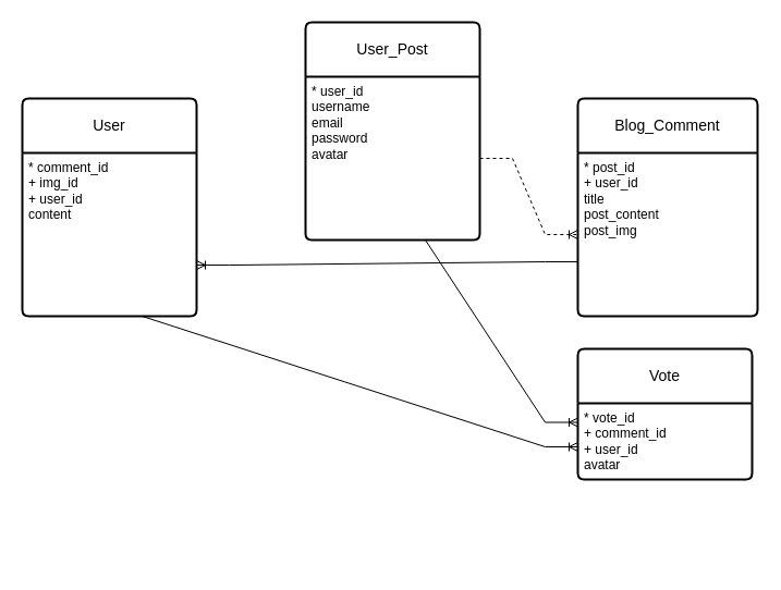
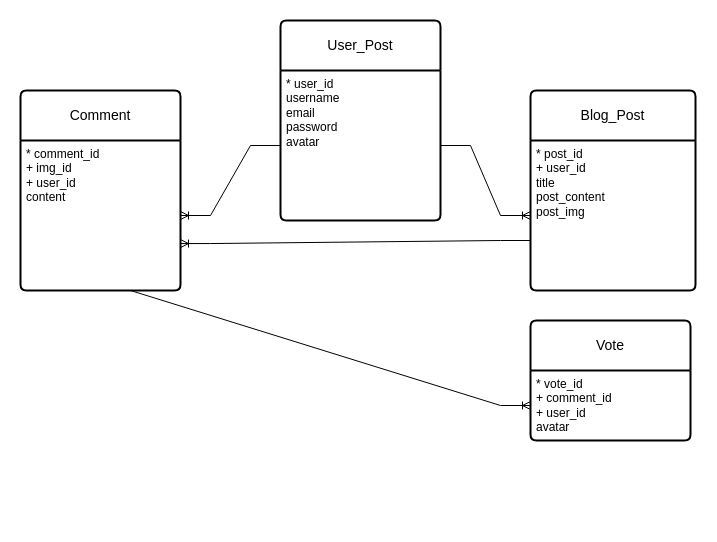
- <mxCell id="6" value="User" style="swimlane;childLayout=stackLayout;horizontal=1;startSize=50;horizontalStack=0;rounded=1;fontSize=14;fontStyle=0;strokeWidth=2;resizeParent=0;resizeLast=1;shadow=0;dashed=0;align=center;arcSize=4;whiteSpace=wrap;html=1;" vertex="1" parent="1"><mxGeometry x="20" y="90" width="160" height="200" as="geometry" /></mxCell>
+ <mxCell id="6" value="Comment" style="swimlane;childLayout=stackLayout;horizontal=1;startSize=50;horizontalStack=0;rounded=1;fontSize=14;fontStyle=0;strokeWidth=2;resizeParent=0;resizeLast=1;shadow=0;dashed=0;align=center;arcSize=4;whiteSpace=wrap;html=1;" vertex="1" parent="1"><mxGeometry x="20" y="90" width="160" height="200" as="geometry" /></mxCell>
- <mxCell id="4" value="Blog_Comment" style="swimlane;childLayout=stackLayout;horizontal=1;startSize=50;horizontalStack=0;rounded=1;fontSize=14;fontStyle=0;strokeWidth=2;resizeParent=0;resizeLast=1;shadow=0;dashed=0;align=center;arcSize=4;whiteSpace=wrap;html=1;" vertex="1" parent="1"><mxGeometry x="530" y="90" width="165" height="200" as="geometry" /></mxCell>
+ <mxCell id="4" value="Blog_Post" style="swimlane;childLayout=stackLayout;horizontal=1;startSize=50;horizontalStack=0;rounded=1;fontSize=14;fontStyle=0;strokeWidth=2;resizeParent=0;resizeLast=1;shadow=0;dashed=0;align=center;arcSize=4;whiteSpace=wrap;html=1;" vertex="1" parent="1"><mxGeometry x="530" y="90" width="165" height="200" as="geometry" /></mxCell>
- <mxCell id="10" value="" style="edgeStyle=entityRelationEdgeStyle;fontSize=12;html=1;endArrow=ERoneToMany;rounded=0;exitX=1;exitY=0.5;exitDx=0;exitDy=0;entryX=0;entryY=0.5;entryDx=0;entryDy=0;dashed=1;" edge="1" parent="1" source="3" target="5"><mxGeometry width="100" height="100" relative="1" as="geometry"><mxPoint x="450" y="200" as="sourcePoint" /><mxPoint x="490" y="200" as="targetPoint" /><Array as="points"><mxPoint x="440" y="150" /></Array></mxGeometry></mxCell>
+ <mxCell id="10" value="" style="edgeStyle=entityRelationEdgeStyle;fontSize=12;html=1;endArrow=ERoneToMany;rounded=0;exitX=1;exitY=0.5;exitDx=0;exitDy=0;entryX=0;entryY=0.5;entryDx=0;entryDy=0;" edge="1" parent="1" source="3" target="5"><mxGeometry width="100" height="100" relative="1" as="geometry"><mxPoint x="450" y="200" as="sourcePoint" /><mxPoint x="490" y="200" as="targetPoint" /><Array as="points"><mxPoint x="440" y="150" /></Array></mxGeometry></mxCell>
+ <mxCell id="11" value="" style="edgeStyle=entityRelationEdgeStyle;fontSize=12;html=1;endArrow=ERoneToMany;rounded=0;entryX=1;entryY=0.5;entryDx=0;entryDy=0;exitX=0;exitY=0.5;exitDx=0;exitDy=0;" edge="1" parent="1" source="3" target="7"><mxGeometry width="100" height="100" relative="1" as="geometry"><mxPoint x="440" y="390" as="sourcePoint" /><mxPoint x="540" y="290" as="targetPoint" /></mxGeometry></mxCell>
- <mxCell id="12" value="" style="edgeStyle=entityRelationEdgeStyle;fontSize=12;html=1;endArrow=ERoneToMany;rounded=0;exitX=0.5;exitY=1;exitDx=0;exitDy=0;entryX=0;entryY=0.25;entryDx=0;entryDy=0;" edge="1" parent="1" source="3" target="9"><mxGeometry width="100" height="100" relative="1" as="geometry"><mxPoint x="350" y="320" as="sourcePoint" /><mxPoint x="390" y="400" as="targetPoint" /></mxGeometry></mxCell>
- <mxCell id="13" value="" style="edgeStyle=entityRelationEdgeStyle;fontSize=12;html=1;endArrow=ERoneToMany;rounded=0;entryX=0;entryY=0.75;entryDx=0;entryDy=0;exitX=0.5;exitY=1;exitDx=0;exitDy=0;" edge="1" parent="1" source="7" target="8"><mxGeometry width="100" height="100" relative="1" as="geometry"><mxPoint x="180" y="380" as="sourcePoint" /><mxPoint x="280" y="480" as="targetPoint" /></mxGeometry></mxCell>
+ <mxCell id="13" value="" style="edgeStyle=entityRelationEdgeStyle;fontSize=12;html=1;endArrow=ERoneToMany;rounded=0;exitX=0.5;exitY=1;exitDx=0;exitDy=0;" edge="1" parent="1" source="7" target="9"><mxGeometry width="100" height="100" relative="1" as="geometry"><mxPoint x="180" y="380" as="sourcePoint" /><mxPoint x="280" y="480" as="targetPoint" /></mxGeometry></mxCell>
